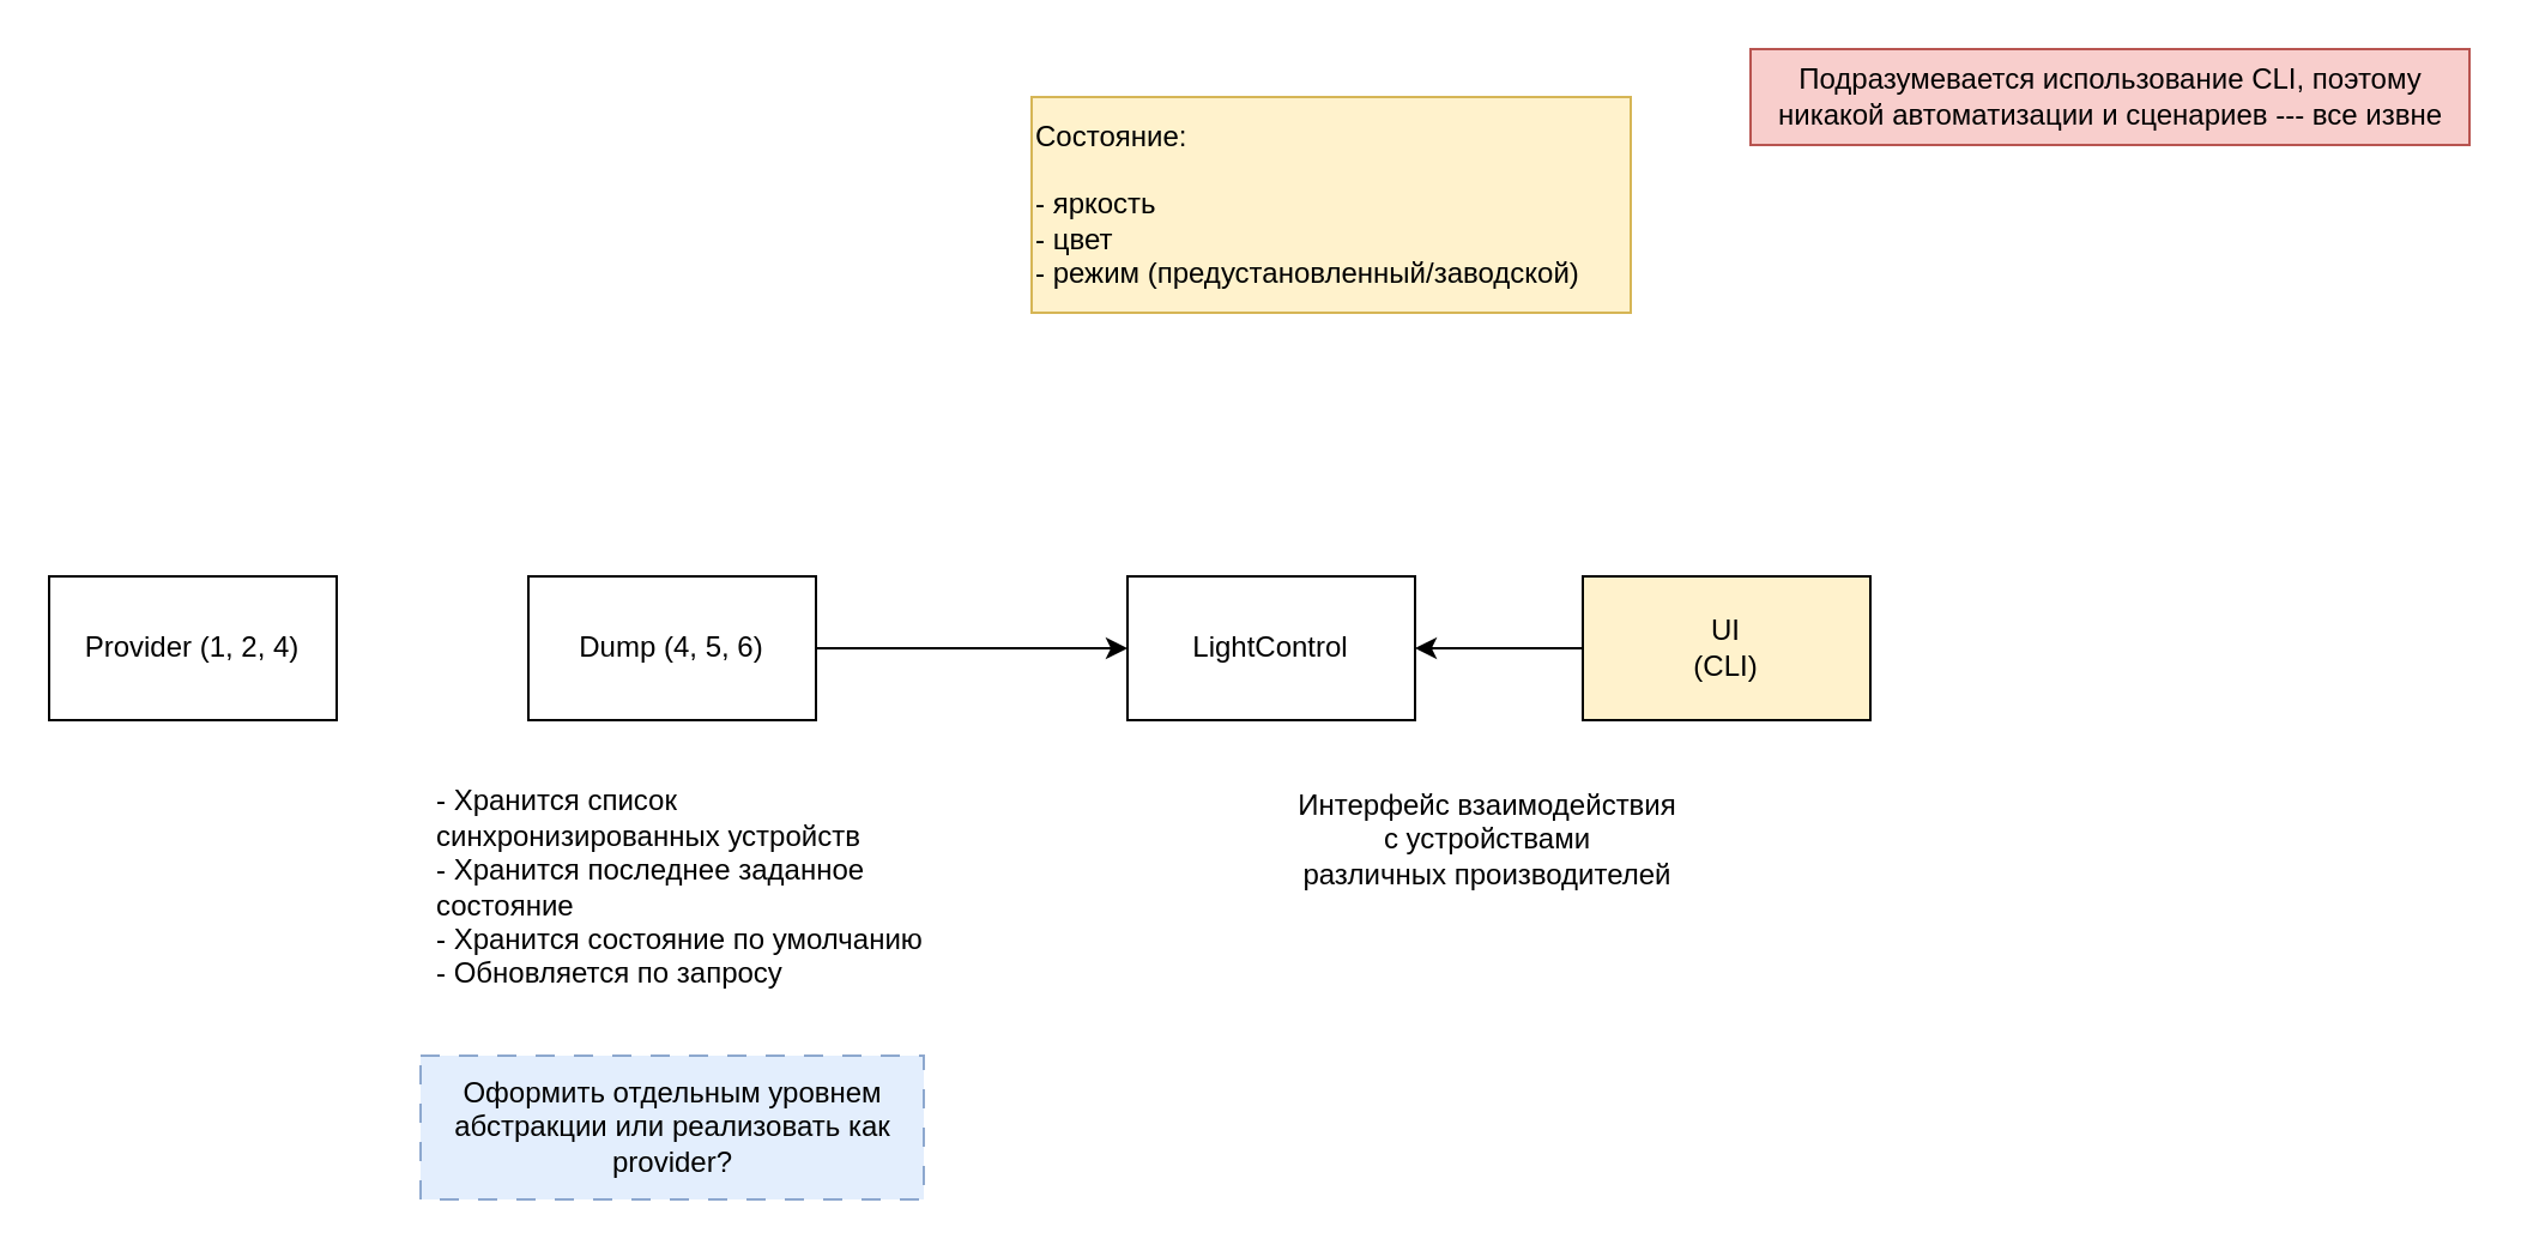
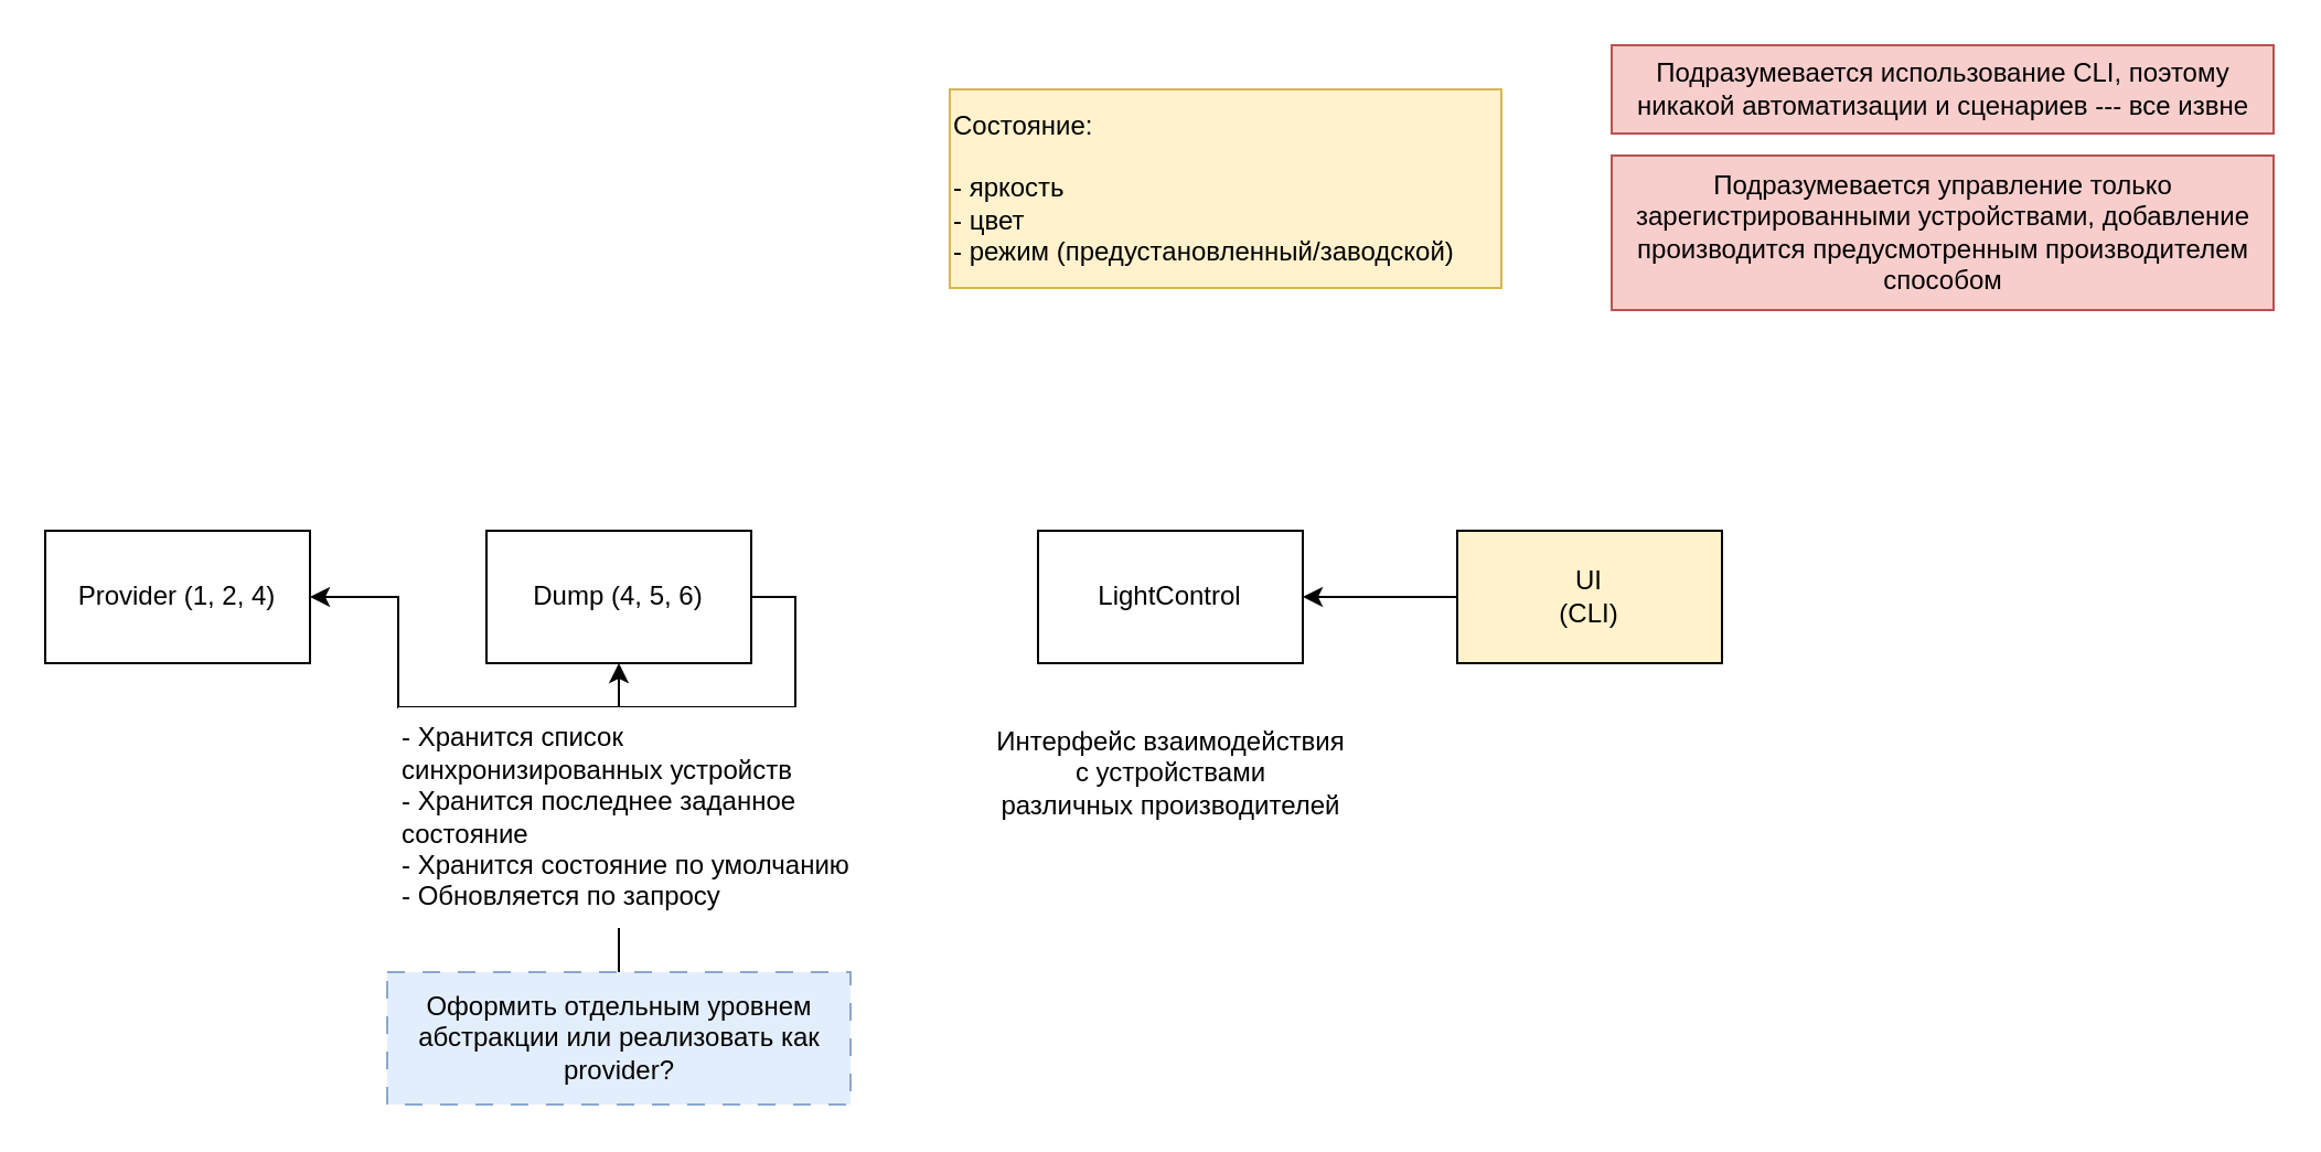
+ <mxCell id="14" value="Подразумевается управление только&lt;div&gt;зарегистрированными устройствами, добавление&lt;/div&gt;&lt;div&gt;производится предусмотренным производителем&lt;/div&gt;&lt;div&gt;способом&lt;/div&gt;" style="text;html=1;align=center;verticalAlign=middle;resizable=0;points=[];autosize=1;strokeColor=#b85450;fillColor=#f8cecc;" vertex="1" parent="1"><mxGeometry x="730" y="70" width="300" height="70" as="geometry" /></mxCell>
- <mxCell id="2" style="edgeStyle=orthogonalEdgeStyle;rounded=0;orthogonalLoop=1;jettySize=auto;html=1;exitX=1;exitY=0.5;exitDx=0;exitDy=0;entryX=0;entryY=0.5;entryDx=0;entryDy=0;" edge="1" parent="1" source="3" target="5"><mxGeometry relative="1" as="geometry" /></mxCell>
+ <mxCell id="2" style="edgeStyle=orthogonalEdgeStyle;rounded=0;orthogonalLoop=1;jettySize=auto;html=1;exitX=1;exitY=0.5;exitDx=0;exitDy=0;" edge="1" parent="1" source="3" target="4"><mxGeometry relative="1" as="geometry" /></mxCell>
- <mxCell id="6" value="Интерфейс взаимодействия&lt;div&gt;с устройствами&lt;div&gt;различных производителей&lt;/div&gt;&lt;/div&gt;" style="text;html=1;align=center;verticalAlign=middle;resizable=0;points=[];autosize=1;strokeColor=none;fillColor=default;" vertex="1" parent="1"><mxGeometry x="530" y="320" width="180" height="60" as="geometry" /></mxCell>
+ <mxCell id="6" value="Интерфейс взаимодействия&lt;div&gt;с устройствами&lt;div&gt;различных производителей&lt;/div&gt;&lt;/div&gt;" style="text;html=1;align=center;verticalAlign=middle;resizable=0;points=[];autosize=1;strokeColor=none;fillColor=default;" vertex="1" parent="1"><mxGeometry x="440" y="320" width="180" height="60" as="geometry" /></mxCell>
+ <mxCell id="11" style="edgeStyle=orthogonalEdgeStyle;rounded=0;orthogonalLoop=1;jettySize=auto;html=1;entryX=0.5;entryY=1;entryDx=0;entryDy=0;" edge="1" parent="1" source="12" target="3"><mxGeometry relative="1" as="geometry" /></mxCell>
